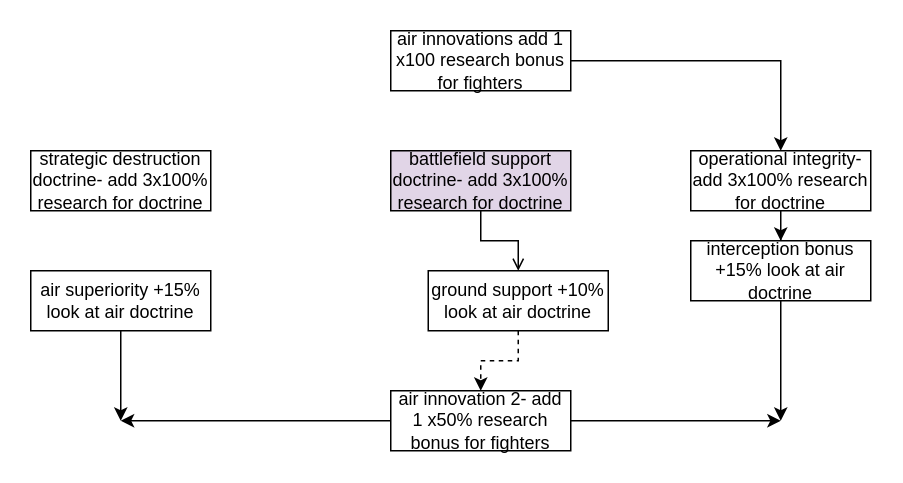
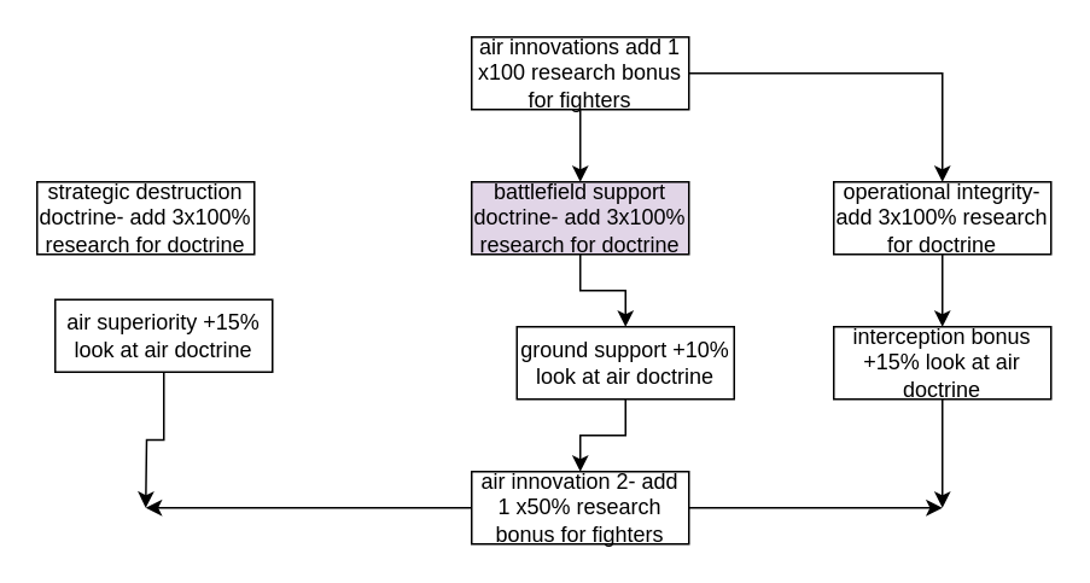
+ <mxCell id="2" style="edgeStyle=orthogonalEdgeStyle;rounded=0;orthogonalLoop=1;jettySize=auto;html=1;" parent="1" source="4" target="6" edge="1"><mxGeometry relative="1" as="geometry" /></mxCell>
- <mxCell id="5" style="edgeStyle=orthogonalEdgeStyle;rounded=0;orthogonalLoop=1;jettySize=auto;html=1;endArrow=open;" parent="1" source="6" target="13" edge="1"><mxGeometry relative="1" as="geometry" /></mxCell>
+ <mxCell id="5" style="edgeStyle=orthogonalEdgeStyle;rounded=0;orthogonalLoop=1;jettySize=auto;html=1;" parent="1" source="6" target="13" edge="1"><mxGeometry relative="1" as="geometry" /></mxCell>
- <mxCell id="15" value="interception bonus +15% look at air doctrine" style="rounded=0;whiteSpace=wrap;html=1;" parent="1" vertex="1"><mxGeometry x="460" y="160" width="120" height="40" as="geometry" /></mxCell>
+ <mxCell id="15" value="interception bonus +15% look at air doctrine" style="rounded=0;whiteSpace=wrap;html=1;" parent="1" vertex="1"><mxGeometry x="460" y="180" width="120" height="40" as="geometry" /></mxCell>
- <mxCell id="11" value="air superiority +15% look at air doctrine" style="rounded=0;whiteSpace=wrap;html=1;" parent="1" vertex="1"><mxGeometry x="20" y="180" width="120" height="40" as="geometry" /></mxCell>
+ <mxCell id="11" value="air superiority +15% look at air doctrine" style="rounded=0;whiteSpace=wrap;html=1;" parent="1" vertex="1"><mxGeometry x="30" y="165" width="120" height="40" as="geometry" /></mxCell>
- <mxCell id="12" style="edgeStyle=orthogonalEdgeStyle;rounded=0;orthogonalLoop=1;jettySize=auto;html=1;dashed=1;" parent="1" source="13" target="18" edge="1"><mxGeometry relative="1" as="geometry" /></mxCell>
+ <mxCell id="12" style="edgeStyle=orthogonalEdgeStyle;rounded=0;orthogonalLoop=1;jettySize=auto;html=1;" parent="1" source="13" target="18" edge="1"><mxGeometry relative="1" as="geometry" /></mxCell>
